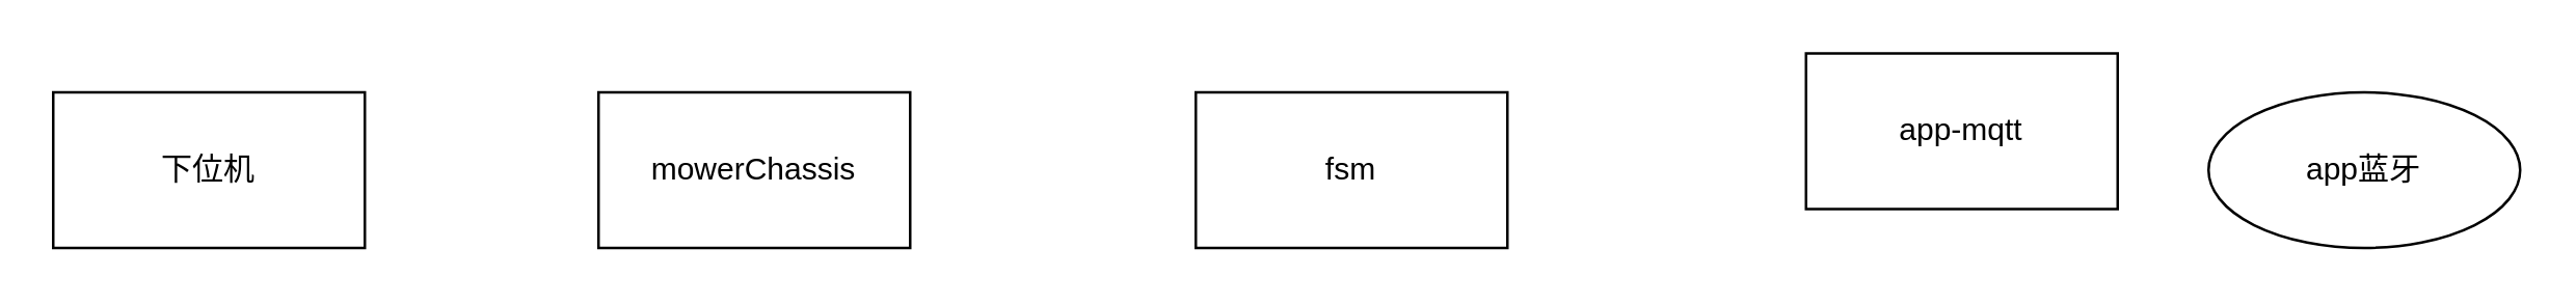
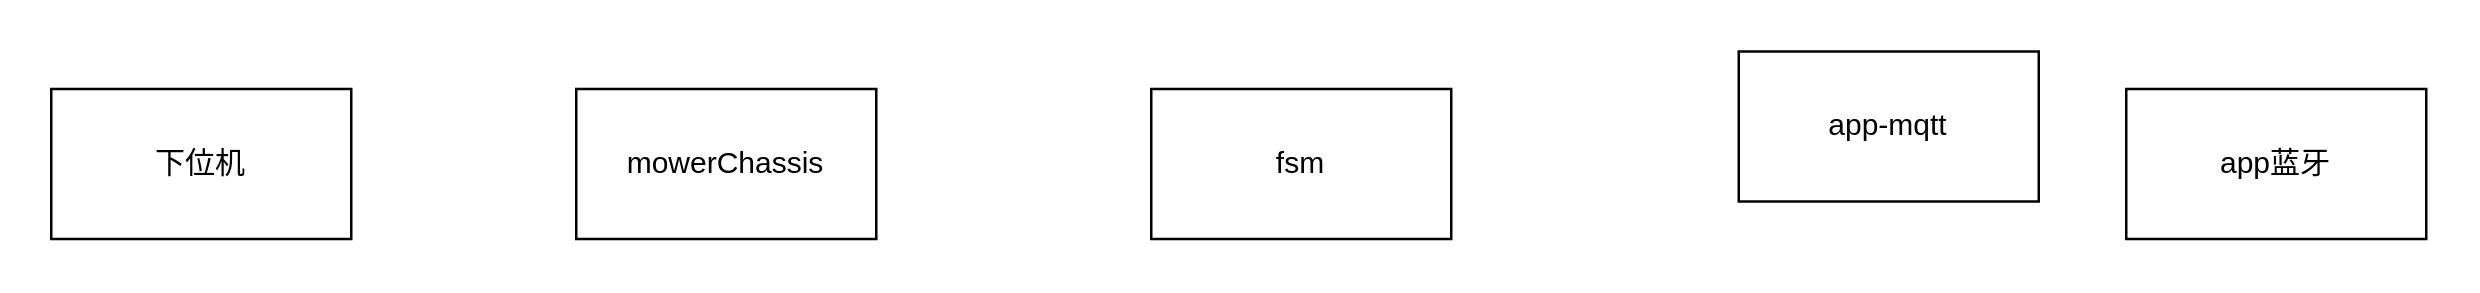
- <mxCell id="6" value="app蓝牙" style="ellipse;whiteSpace=wrap;html=1;" vertex="1" parent="1"><mxGeometry x="850" y="35" width="120" height="60" as="geometry" /></mxCell>
+ <mxCell id="6" value="app蓝牙" style="rounded=0;whiteSpace=wrap;html=1;" vertex="1" parent="1"><mxGeometry x="850" y="35" width="120" height="60" as="geometry" /></mxCell>
